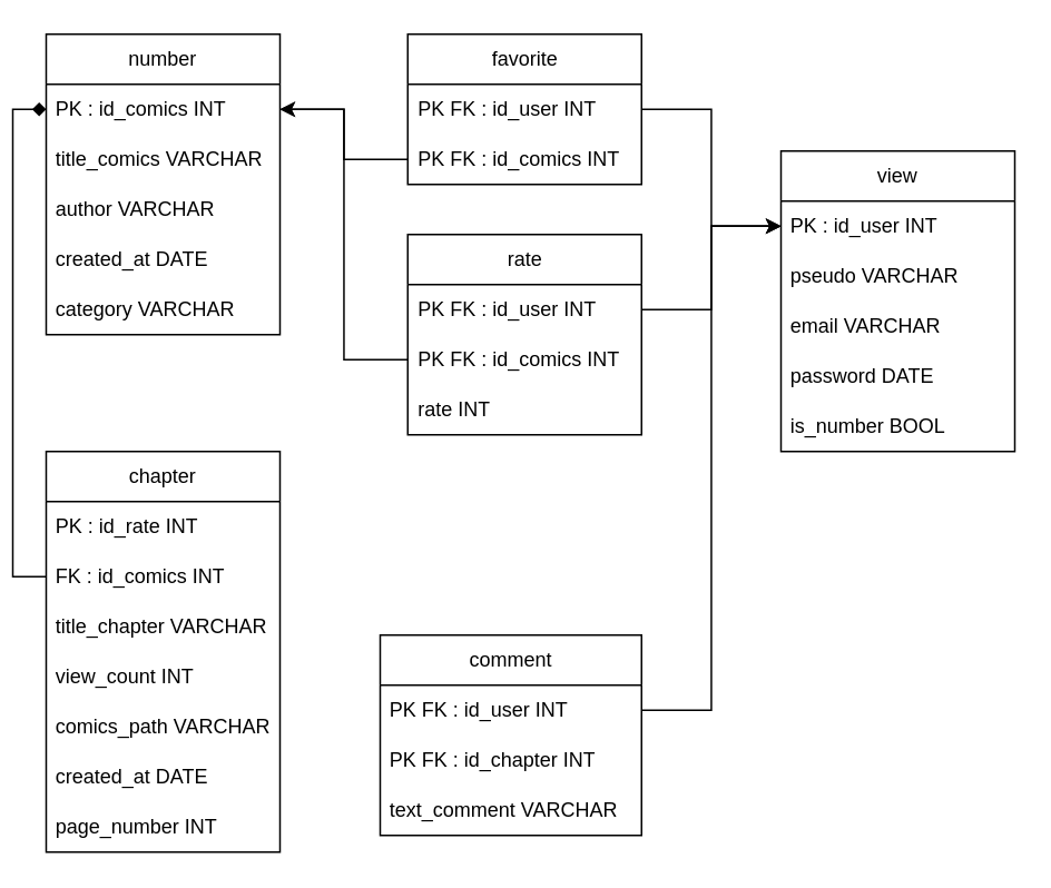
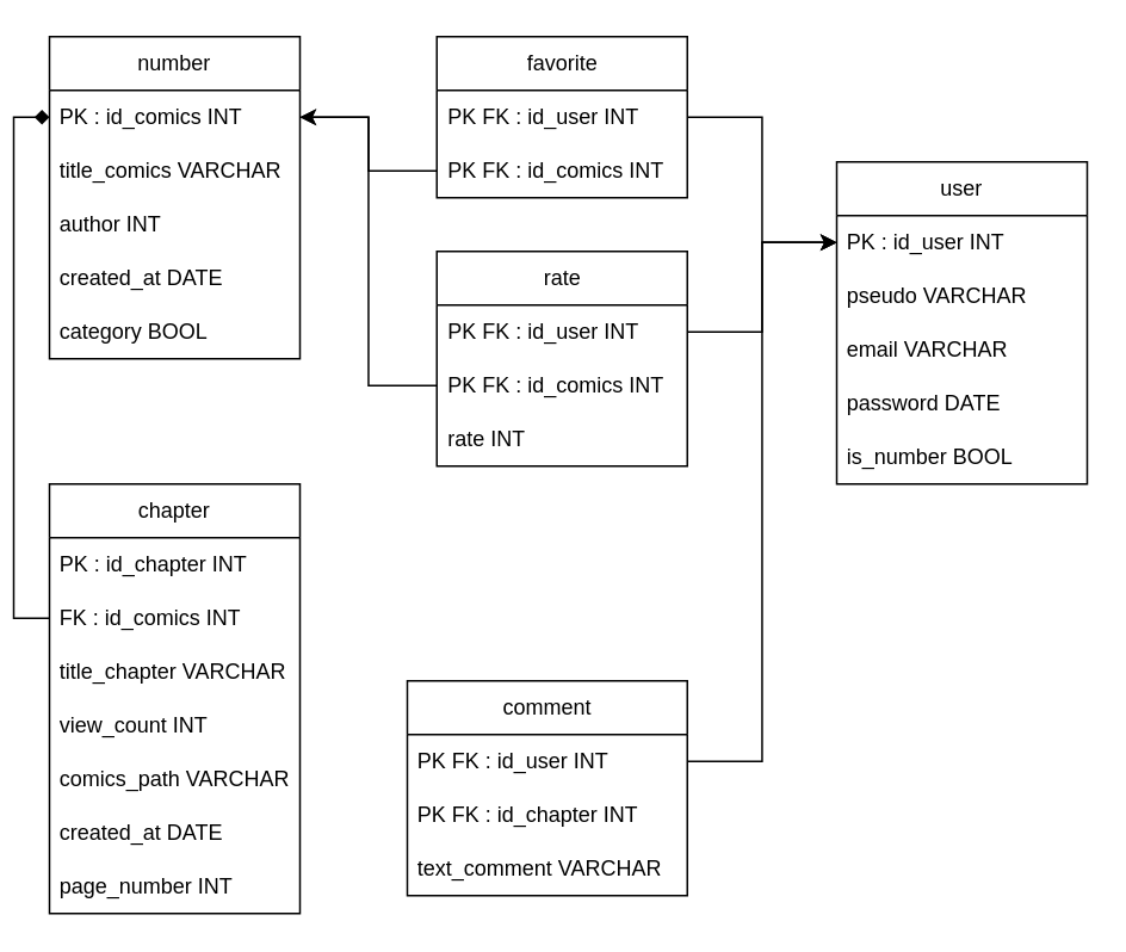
- <mxCell id="17" value="view" style="swimlane;fontStyle=0;childLayout=stackLayout;horizontal=1;startSize=30;horizontalStack=0;resizeParent=1;resizeParentMax=0;resizeLast=0;collapsible=1;marginBottom=0;whiteSpace=wrap;html=1;" vertex="1" parent="1"><mxGeometry x="460" y="90" width="140" height="180" as="geometry" /></mxCell>
+ <mxCell id="17" value="user" style="swimlane;fontStyle=0;childLayout=stackLayout;horizontal=1;startSize=30;horizontalStack=0;resizeParent=1;resizeParentMax=0;resizeLast=0;collapsible=1;marginBottom=0;whiteSpace=wrap;html=1;" vertex="1" parent="1"><mxGeometry x="460" y="90" width="140" height="180" as="geometry" /></mxCell>
- <mxCell id="5" value="author VARCHAR" style="text;strokeColor=none;fillColor=none;align=left;verticalAlign=middle;spacingLeft=4;spacingRight=4;overflow=hidden;points=[[0,0.5],[1,0.5]];portConstraint=eastwest;rotatable=0;whiteSpace=wrap;html=1;" vertex="1" parent="2"><mxGeometry y="90" width="140" height="30" as="geometry" /></mxCell>
+ <mxCell id="5" value="author INT" style="text;strokeColor=none;fillColor=none;align=left;verticalAlign=middle;spacingLeft=4;spacingRight=4;overflow=hidden;points=[[0,0.5],[1,0.5]];portConstraint=eastwest;rotatable=0;whiteSpace=wrap;html=1;" vertex="1" parent="2"><mxGeometry y="90" width="140" height="30" as="geometry" /></mxCell>
- <mxCell id="7" value="category VARCHAR" style="text;strokeColor=none;fillColor=none;align=left;verticalAlign=middle;spacingLeft=4;spacingRight=4;overflow=hidden;points=[[0,0.5],[1,0.5]];portConstraint=eastwest;rotatable=0;whiteSpace=wrap;html=1;" vertex="1" parent="2"><mxGeometry y="150" width="140" height="30" as="geometry" /></mxCell>
+ <mxCell id="7" value="category BOOL" style="text;strokeColor=none;fillColor=none;align=left;verticalAlign=middle;spacingLeft=4;spacingRight=4;overflow=hidden;points=[[0,0.5],[1,0.5]];portConstraint=eastwest;rotatable=0;whiteSpace=wrap;html=1;" vertex="1" parent="2"><mxGeometry y="150" width="140" height="30" as="geometry" /></mxCell>
- <mxCell id="9" value="PK : id_rate INT" style="text;strokeColor=none;fillColor=none;align=left;verticalAlign=middle;spacingLeft=4;spacingRight=4;overflow=hidden;points=[[0,0.5],[1,0.5]];portConstraint=eastwest;rotatable=0;whiteSpace=wrap;html=1;" vertex="1" parent="8"><mxGeometry y="30" width="140" height="30" as="geometry" /></mxCell>
+ <mxCell id="9" value="PK : id_chapter INT" style="text;strokeColor=none;fillColor=none;align=left;verticalAlign=middle;spacingLeft=4;spacingRight=4;overflow=hidden;points=[[0,0.5],[1,0.5]];portConstraint=eastwest;rotatable=0;whiteSpace=wrap;html=1;" vertex="1" parent="8"><mxGeometry y="30" width="140" height="30" as="geometry" /></mxCell>
